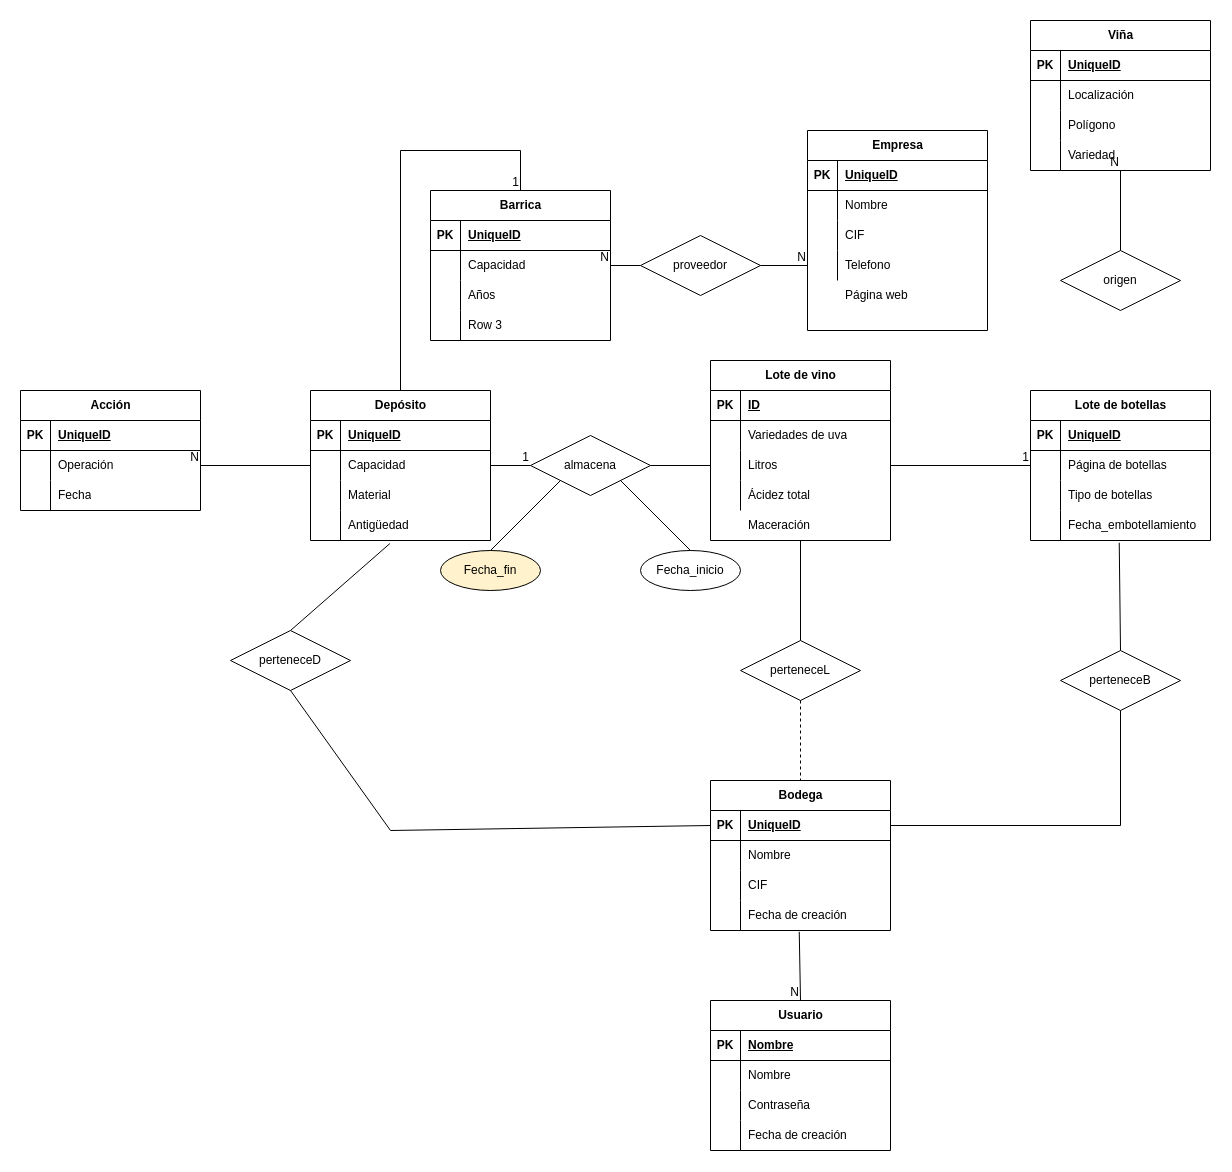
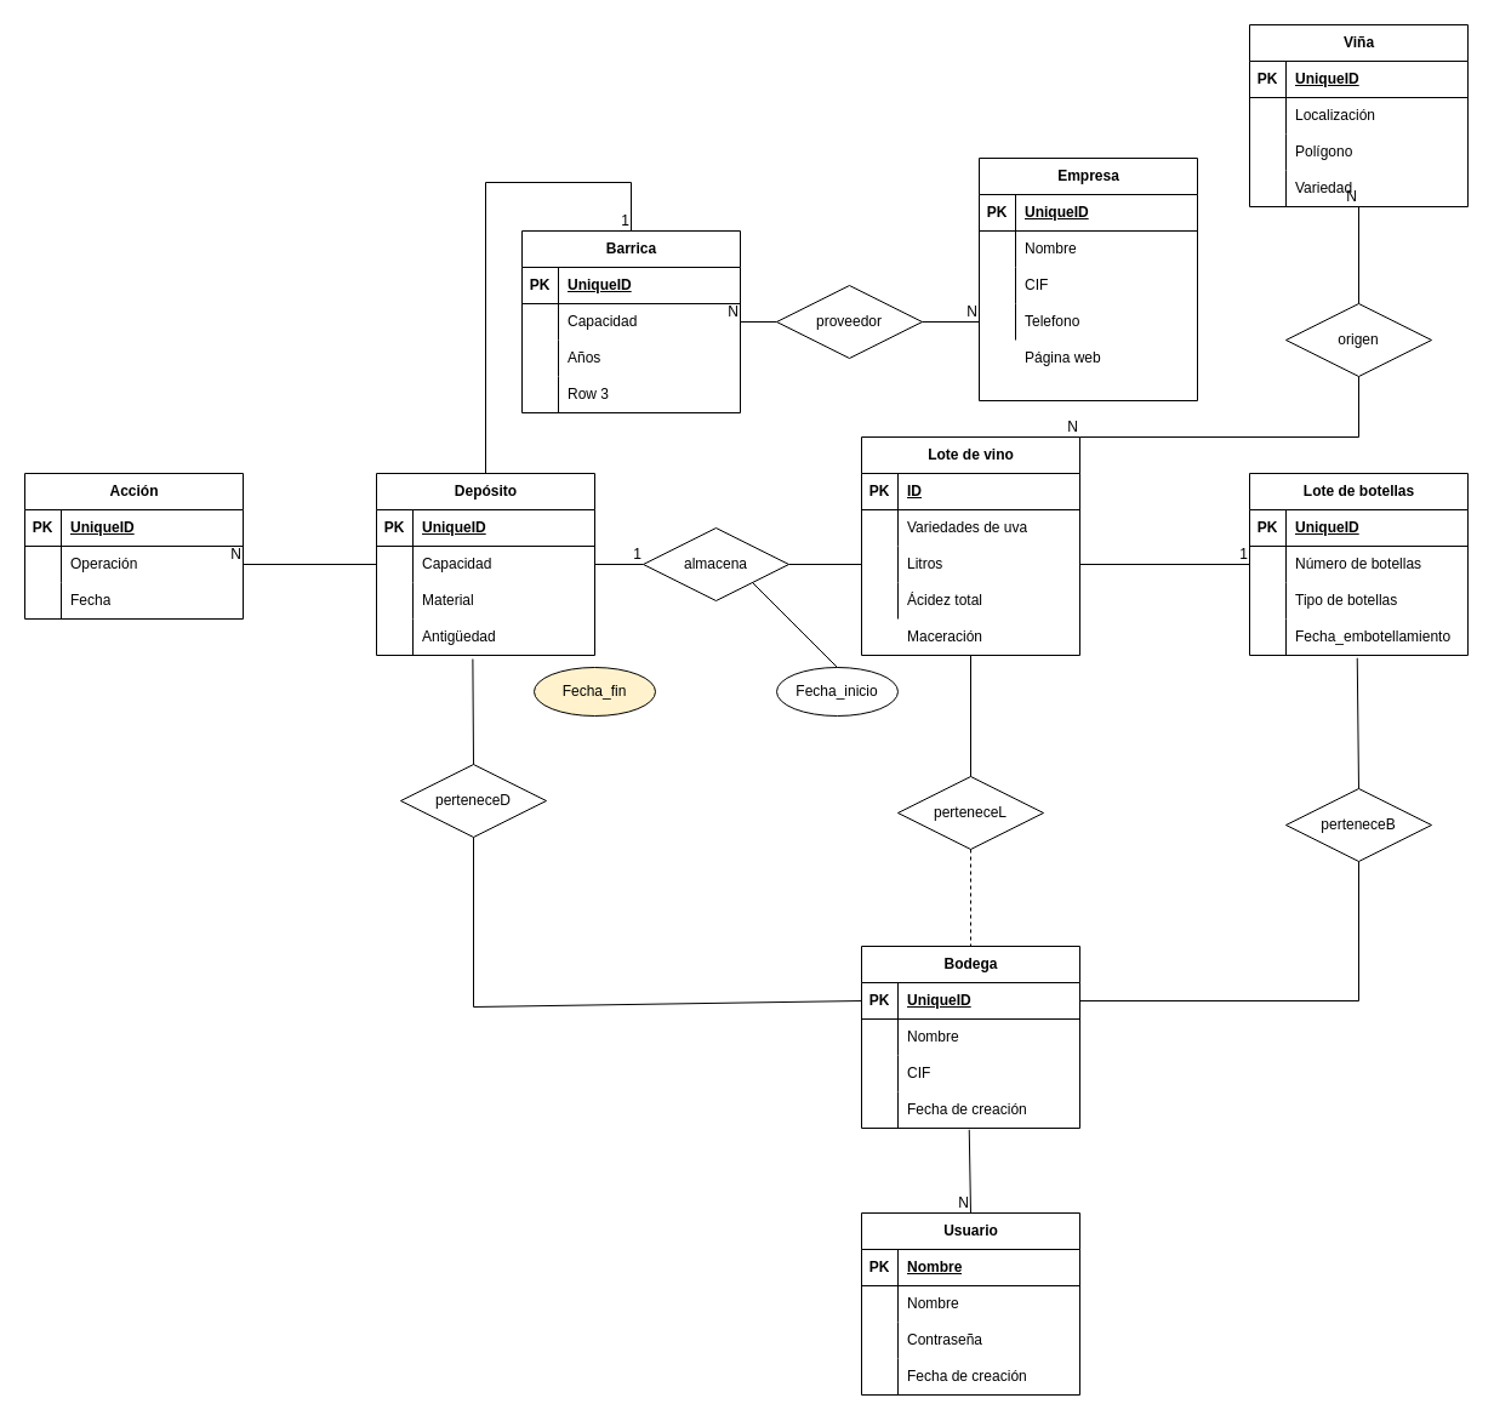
+ <mxCell id="113" value="" style="endArrow=none;html=1;rounded=0;entryX=1;entryY=0;entryDx=0;entryDy=0;exitX=0.5;exitY=1;exitDx=0;exitDy=0;" edge="1" parent="1" source="112" target="28"><mxGeometry relative="1" as="geometry"><mxPoint x="730" y="410" as="sourcePoint" /><mxPoint x="890" y="410" as="targetPoint" /><Array as="points"><mxPoint x="1120" y="360" /></Array></mxGeometry></mxCell>
+ <mxCell id="114" value="N" style="resizable=0;html=1;whiteSpace=wrap;align=right;verticalAlign=bottom;" connectable="0" vertex="1" parent="113"><mxGeometry x="1" relative="1" as="geometry" /></mxCell>
- <mxCell id="47" value="Página de botellas" style="shape=partialRectangle;connectable=0;fillColor=none;top=0;left=0;bottom=0;right=0;align=left;spacingLeft=6;overflow=hidden;whiteSpace=wrap;html=1;" vertex="1" parent="45"><mxGeometry x="30" width="150" height="30" as="geometry"><mxRectangle width="150" height="30" as="alternateBounds" /></mxGeometry></mxCell>
+ <mxCell id="47" value="Número de botellas" style="shape=partialRectangle;connectable=0;fillColor=none;top=0;left=0;bottom=0;right=0;align=left;spacingLeft=6;overflow=hidden;whiteSpace=wrap;html=1;" vertex="1" parent="45"><mxGeometry x="30" width="150" height="30" as="geometry"><mxRectangle width="150" height="30" as="alternateBounds" /></mxGeometry></mxCell>
- <mxCell id="104" value="" style="endArrow=none;html=1;rounded=0;entryX=0;entryY=1;entryDx=0;entryDy=0;exitX=0.5;exitY=0;exitDx=0;exitDy=0;" edge="1" parent="1" source="102" target="96"><mxGeometry relative="1" as="geometry"><mxPoint x="720" y="620" as="sourcePoint" /><mxPoint x="630" y="490" as="targetPoint" /></mxGeometry></mxCell>
- <mxCell id="118" value="perteneceD" style="shape=rhombus;perimeter=rhombusPerimeter;whiteSpace=wrap;html=1;align=center;" vertex="1" parent="1"><mxGeometry x="230" y="630" width="120" height="60" as="geometry" /></mxCell>
+ <mxCell id="118" value="perteneceD" style="shape=rhombus;perimeter=rhombusPerimeter;whiteSpace=wrap;html=1;align=center;" vertex="1" parent="1"><mxGeometry x="330" y="630" width="120" height="60" as="geometry" /></mxCell>
